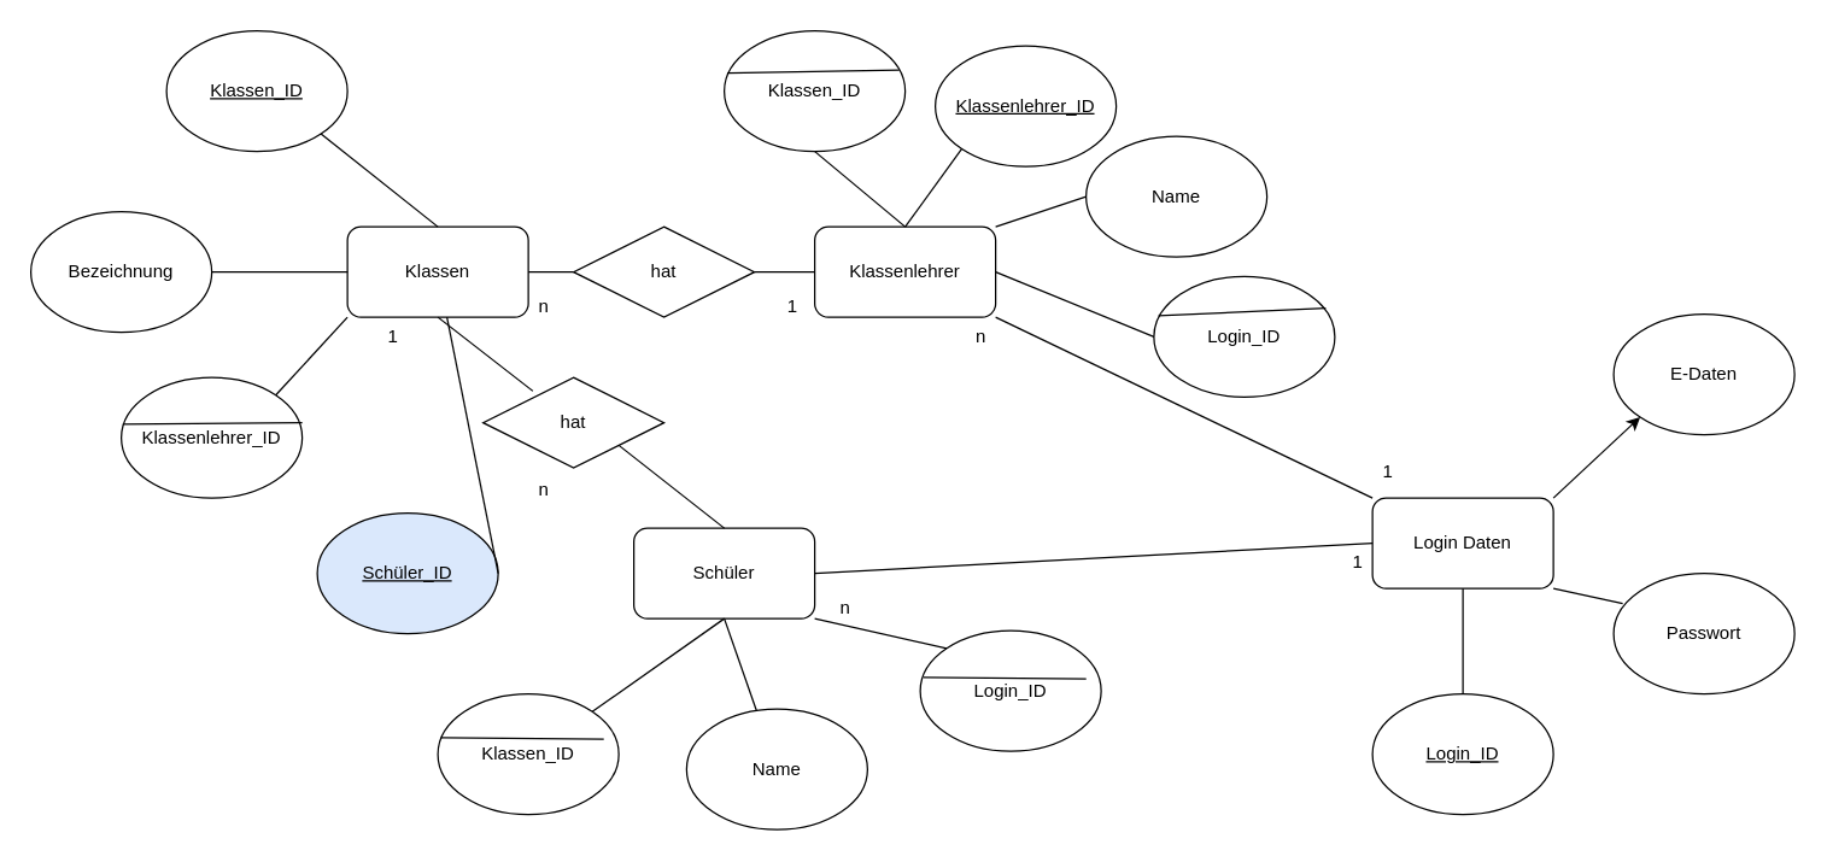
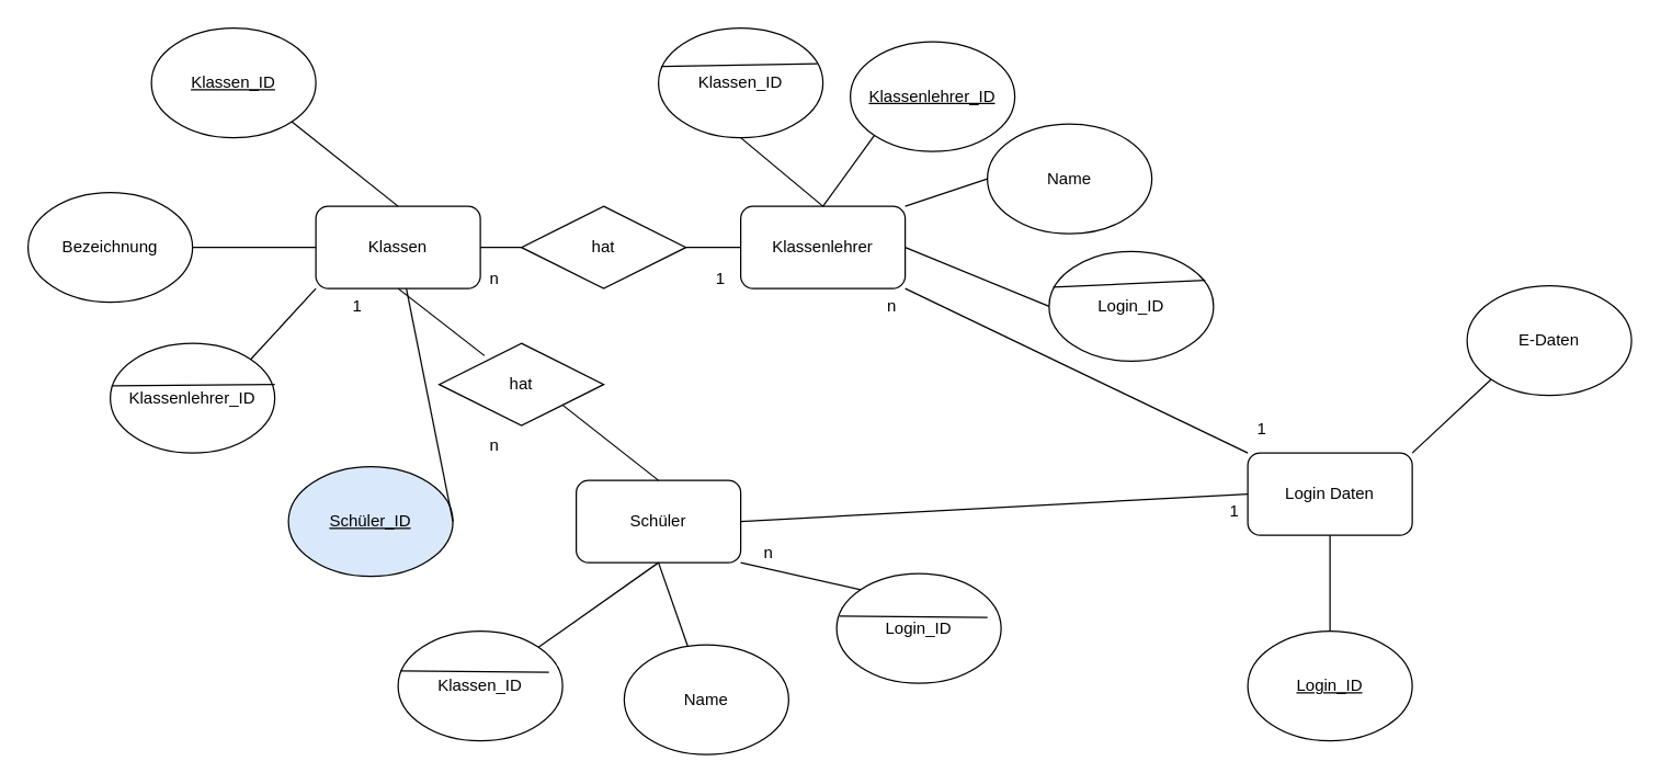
- <mxCell id="42" value="" style="endArrow=classic;html=1;rounded=0;entryX=0;entryY=1;entryDx=0;entryDy=0;exitX=1;exitY=0;exitDx=0;exitDy=0;" edge="1" parent="1" source="36" target="38"><mxGeometry width="50" height="50" relative="1" as="geometry"><mxPoint x="720" y="360" as="sourcePoint" /><mxPoint x="770" y="310" as="targetPoint" /></mxGeometry></mxCell>
+ <mxCell id="42" value="" style="endArrow=none;html=1;rounded=0;entryX=0;entryY=1;entryDx=0;entryDy=0;exitX=1;exitY=0;exitDx=0;exitDy=0;" edge="1" parent="1" source="36" target="38"><mxGeometry width="50" height="50" relative="1" as="geometry"><mxPoint x="720" y="360" as="sourcePoint" /><mxPoint x="770" y="310" as="targetPoint" /></mxGeometry></mxCell>
- <mxCell id="43" value="" style="endArrow=none;html=1;rounded=0;entryX=0.05;entryY=0.25;entryDx=0;entryDy=0;entryPerimeter=0;exitX=1;exitY=1;exitDx=0;exitDy=0;" edge="1" parent="1" source="36" target="39"><mxGeometry width="50" height="50" relative="1" as="geometry"><mxPoint x="720" y="360" as="sourcePoint" /><mxPoint x="770" y="310" as="targetPoint" /></mxGeometry></mxCell>
- <mxCell id="39" value="Passwort" style="ellipse;whiteSpace=wrap;html=1;" vertex="1" parent="1"><mxGeometry x="1070" y="380" width="120" height="80" as="geometry" /></mxCell>
